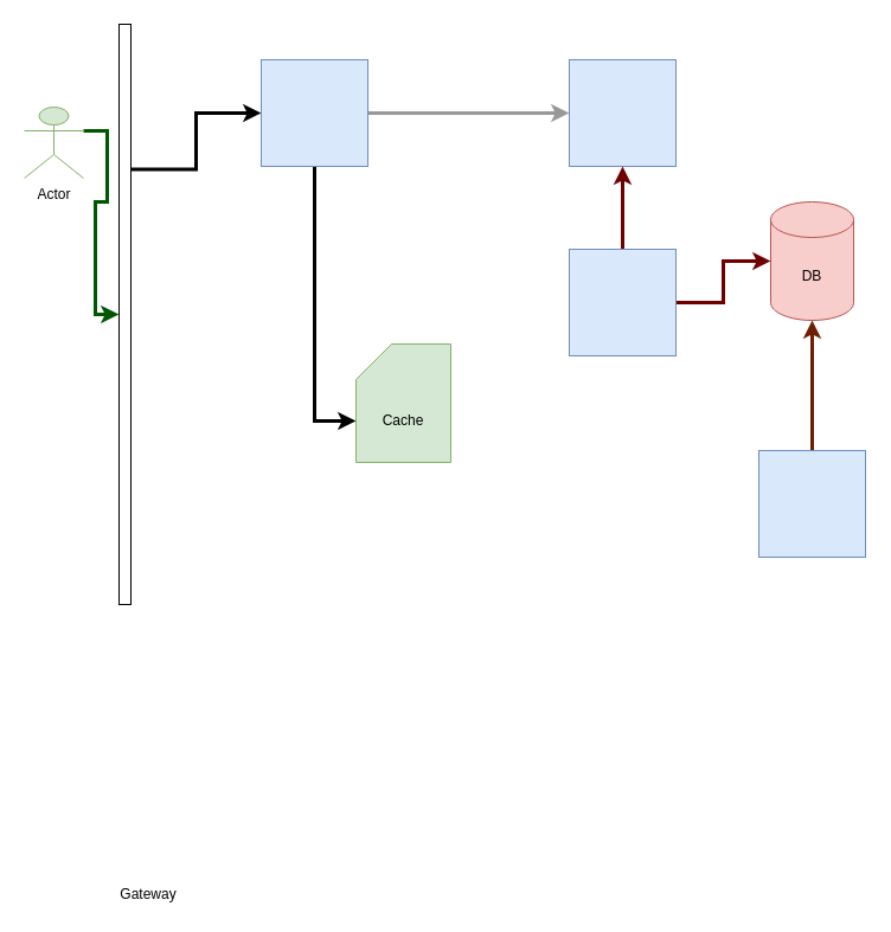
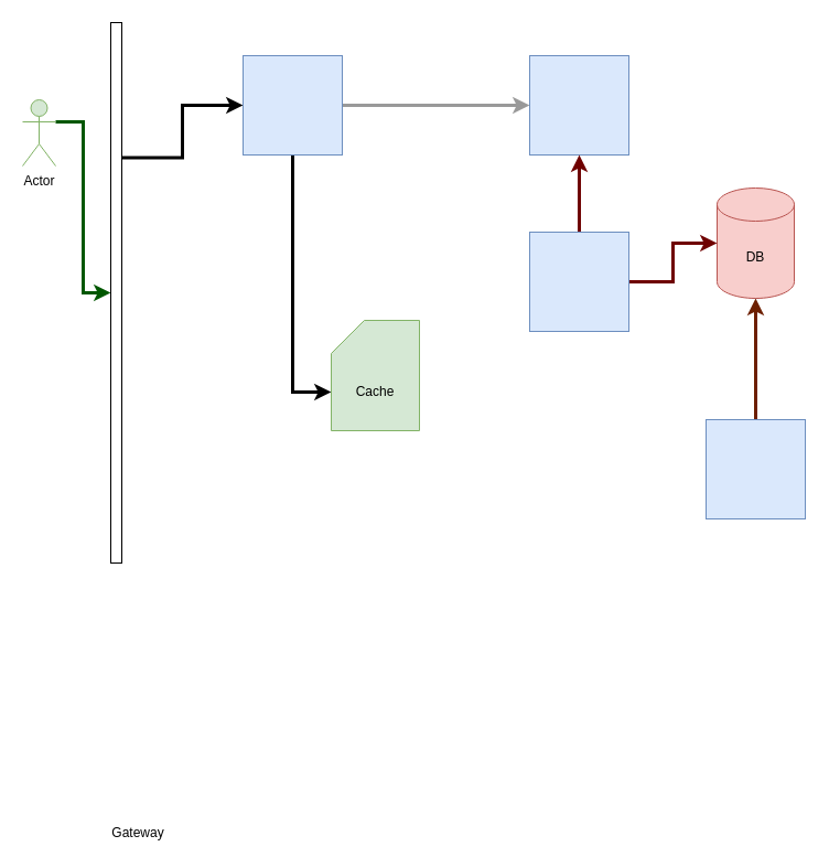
- <mxCell id="3" value="Actor" style="shape=umlActor;verticalLabelPosition=bottom;verticalAlign=top;html=1;outlineConnect=0;fillColor=#d5e8d4;strokeColor=#82b366;" vertex="1" parent="1"><mxGeometry x="20" y="90" width="50" height="60" as="geometry" /></mxCell>
+ <mxCell id="3" value="Actor" style="shape=umlActor;verticalLabelPosition=bottom;verticalAlign=top;html=1;outlineConnect=0;fillColor=#d5e8d4;strokeColor=#82b366;" vertex="1" parent="1"><mxGeometry x="20" y="90" width="30" height="60" as="geometry" /></mxCell>
